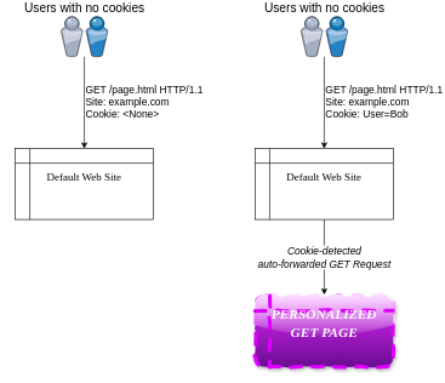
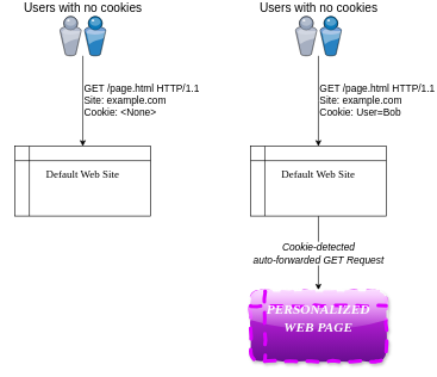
- <mxCell id="10" value="&lt;font style=&quot;font-size: 15px&quot;&gt;&lt;b&gt;&lt;i style=&quot;font-size: 19px&quot;&gt;&lt;font style=&quot;font-size: 19px ; line-height: 130%&quot; face=&quot;Comic Sans MS&quot; color=&quot;#fcfcfc&quot;&gt;PERSONALIZED&lt;br&gt;GET PAGE&lt;/font&gt;&lt;/i&gt;&lt;/b&gt;&lt;br&gt;&lt;/font&gt;" style="shape=internalStorage;whiteSpace=wrap;html=1;backgroundOutline=1;spacingTop=-21;gradientColor=#680D8F;fillColor=#E226FF;rounded=1;glass=1;strokeWidth=5;strokeColor=#DD00FF;dashed=1;perimeterSpacing=2;comic=1;shadow=1;" vertex="1" parent="1"><mxGeometry x="350" y="405" width="189.87" height="97.5" as="geometry" /></mxCell>
+ <mxCell id="10" value="&lt;font style=&quot;font-size: 15px&quot;&gt;&lt;b&gt;&lt;i style=&quot;font-size: 19px&quot;&gt;&lt;font style=&quot;font-size: 19px ; line-height: 130%&quot; face=&quot;Comic Sans MS&quot; color=&quot;#fcfcfc&quot;&gt;PERSONALIZED&lt;br&gt;WEB PAGE&lt;/font&gt;&lt;/i&gt;&lt;/b&gt;&lt;br&gt;&lt;/font&gt;" style="shape=internalStorage;whiteSpace=wrap;html=1;backgroundOutline=1;spacingTop=-21;gradientColor=#680D8F;fillColor=#E226FF;rounded=1;glass=1;strokeWidth=5;strokeColor=#DD00FF;dashed=1;perimeterSpacing=2;comic=1;shadow=1;" vertex="1" parent="1"><mxGeometry x="350" y="405" width="189.87" height="97.5" as="geometry" /></mxCell>
